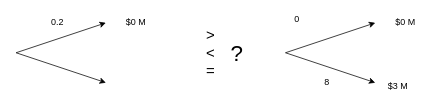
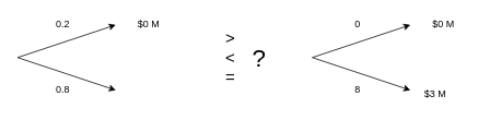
- <mxCell id="9" value="0" style="text;html=1;align=center;verticalAlign=middle;resizable=0;points=[];autosize=1;" vertex="1" parent="1"><mxGeometry x="385" y="15" width="20" height="20" as="geometry" /></mxCell>
+ <mxCell id="9" value="0" style="text;html=1;align=center;verticalAlign=middle;resizable=0;points=[];autosize=1;" vertex="1" parent="1"><mxGeometry x="425" y="20" width="20" height="20" as="geometry" /></mxCell>
+ <mxCell id="5" value="0.8" style="text;html=1;align=center;verticalAlign=middle;resizable=0;points=[];autosize=1;" vertex="1" parent="1"><mxGeometry x="60" y="100" width="30" height="20" as="geometry" /></mxCell>
